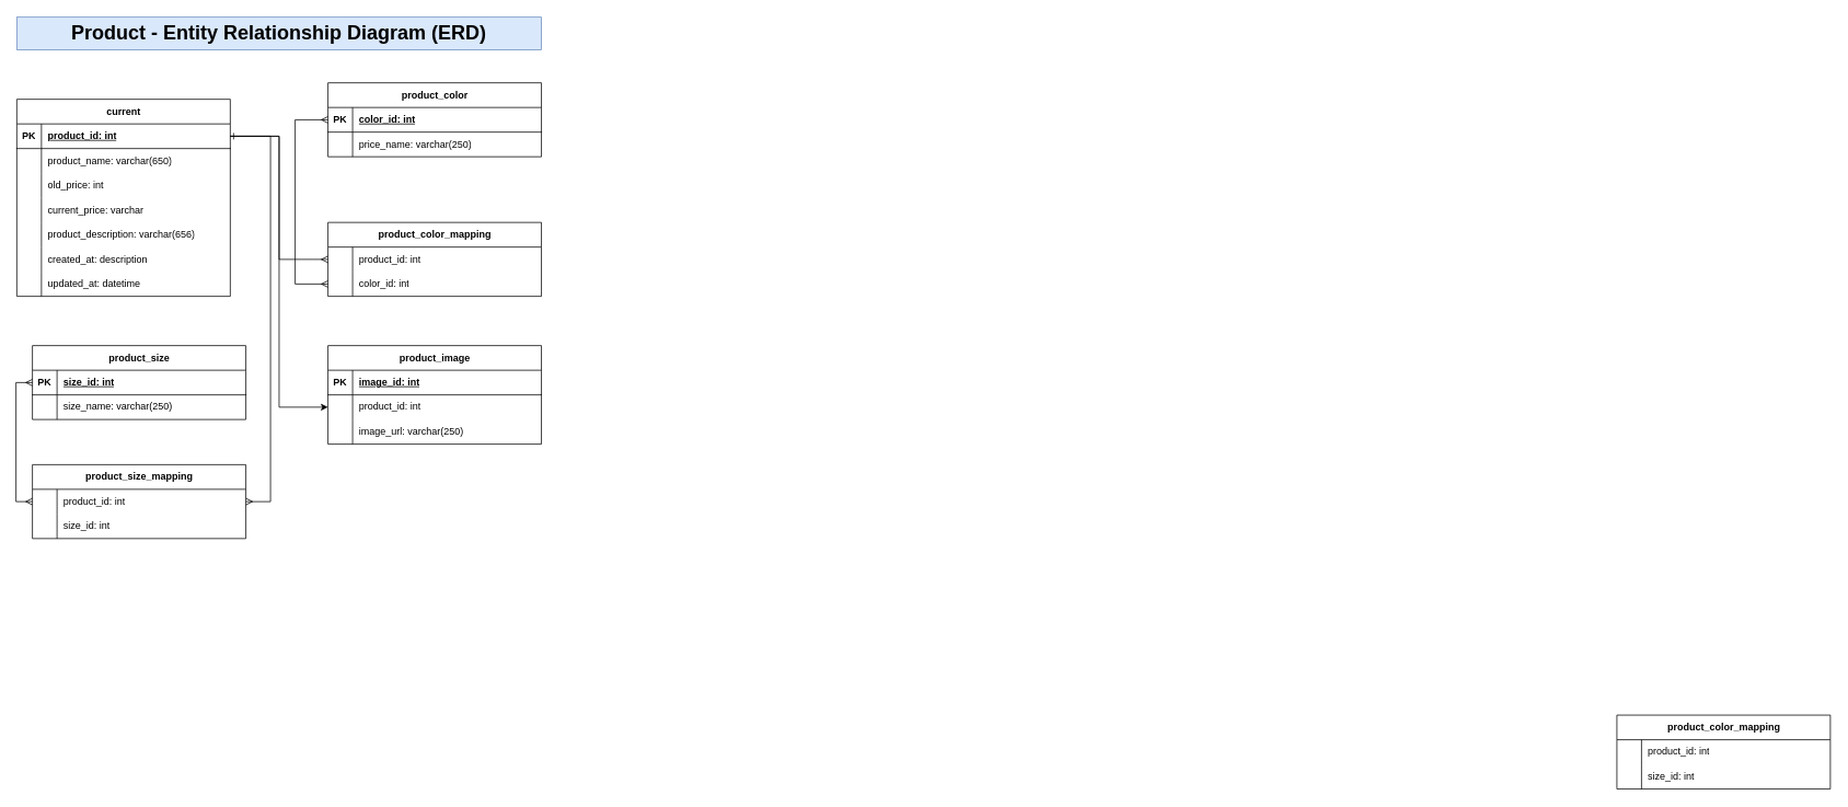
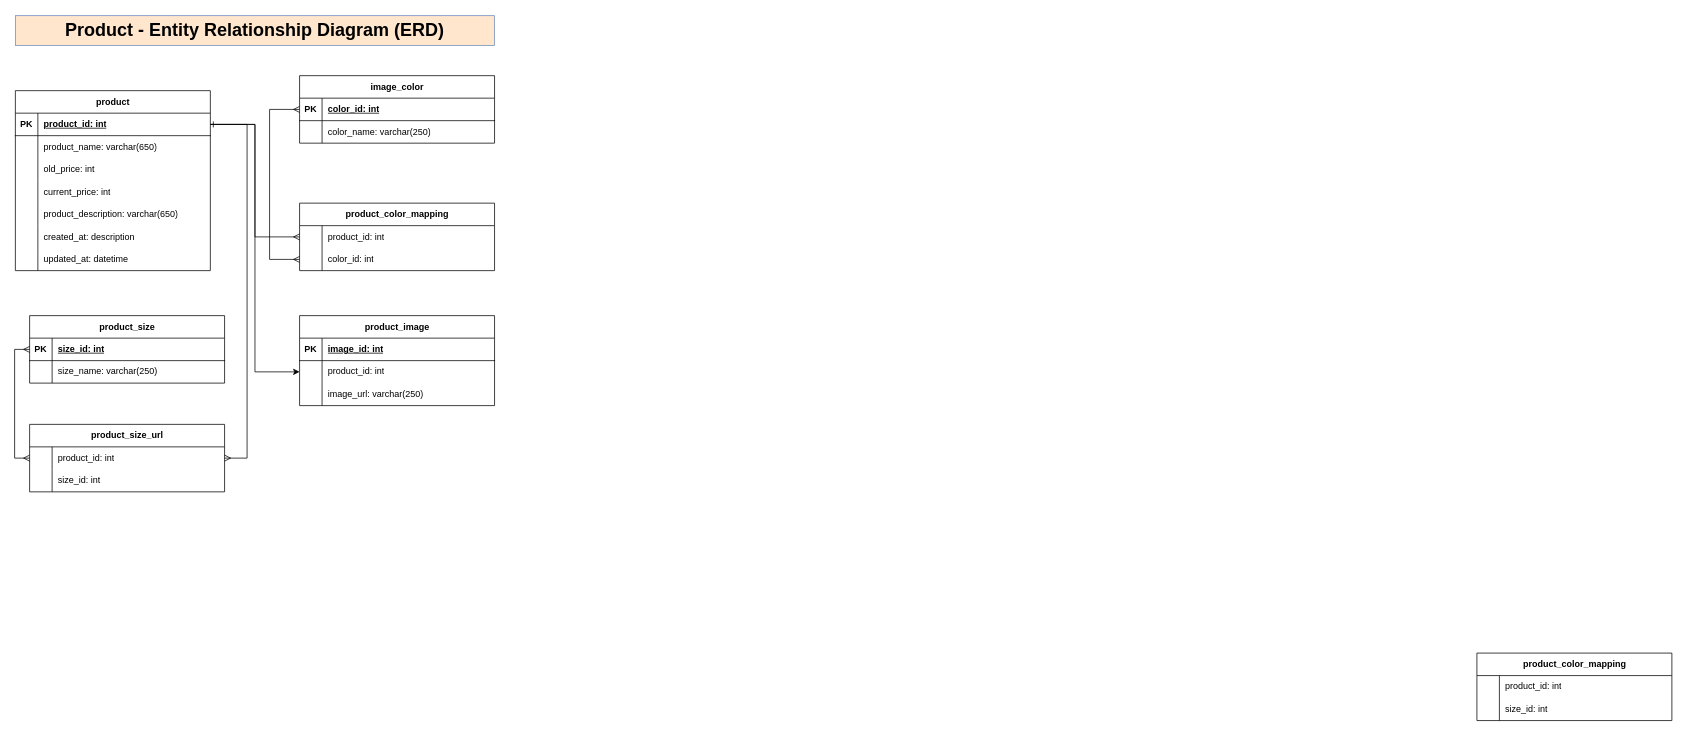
- <mxCell id="75" value="&lt;b&gt;&lt;font style=&quot;font-size: 24px;&quot;&gt;Product - Entity Relationship Diagram (ERD)&lt;/font&gt;&lt;/b&gt;" style="whiteSpace=wrap;html=1;shadow=0;dashed=0;fontSize=10;align=center;fillColor=#dae8fc;strokeColor=#6c8ebf;" vertex="1" parent="1"><mxGeometry x="20" y="20" width="639" height="39.88" as="geometry" /></mxCell>
+ <mxCell id="75" value="&lt;b&gt;&lt;font style=&quot;font-size: 24px;&quot;&gt;Product - Entity Relationship Diagram (ERD)&lt;/font&gt;&lt;/b&gt;" style="whiteSpace=wrap;html=1;shadow=0;dashed=0;fontSize=10;align=center;fillColor=#ffe6cc;strokeColor=#6c8ebf;" vertex="1" parent="1"><mxGeometry x="20" y="20" width="639" height="39.88" as="geometry" /></mxCell>
- <mxCell id="24" value="product_color" style="shape=table;startSize=30;container=1;collapsible=1;childLayout=tableLayout;fixedRows=1;rowLines=0;fontStyle=1;align=center;resizeLast=1;html=1;" vertex="1" parent="1"><mxGeometry x="399" y="100" width="260" height="90" as="geometry" /></mxCell>
+ <mxCell id="24" value="image_color" style="shape=table;startSize=30;container=1;collapsible=1;childLayout=tableLayout;fixedRows=1;rowLines=0;fontStyle=1;align=center;resizeLast=1;html=1;" vertex="1" parent="1"><mxGeometry x="399" y="100" width="260" height="90" as="geometry" /></mxCell>
- <mxCell id="2" value="current" style="shape=table;startSize=30;container=1;collapsible=1;childLayout=tableLayout;fixedRows=1;rowLines=0;fontStyle=1;align=center;resizeLast=1;html=1;" vertex="1" parent="1"><mxGeometry x="20" y="120" width="260" height="240" as="geometry" /></mxCell>
+ <mxCell id="2" value="product" style="shape=table;startSize=30;container=1;collapsible=1;childLayout=tableLayout;fixedRows=1;rowLines=0;fontStyle=1;align=center;resizeLast=1;html=1;" vertex="1" parent="1"><mxGeometry x="20" y="120" width="260" height="240" as="geometry" /></mxCell>
- <mxCell id="30" value="price_name: varchar(250)" style="shape=partialRectangle;connectable=0;fillColor=none;top=0;left=0;bottom=0;right=0;align=left;spacingLeft=6;overflow=hidden;whiteSpace=wrap;html=1;" vertex="1" parent="28"><mxGeometry x="30" width="230" height="30" as="geometry"><mxRectangle width="230" height="30" as="alternateBounds" /></mxGeometry></mxCell>
+ <mxCell id="30" value="color_name: varchar(250)" style="shape=partialRectangle;connectable=0;fillColor=none;top=0;left=0;bottom=0;right=0;align=left;spacingLeft=6;overflow=hidden;whiteSpace=wrap;html=1;" vertex="1" parent="28"><mxGeometry x="30" width="230" height="30" as="geometry"><mxRectangle width="230" height="30" as="alternateBounds" /></mxGeometry></mxCell>
- <mxCell id="14" value="current_price: varchar" style="shape=partialRectangle;connectable=0;fillColor=none;top=0;left=0;bottom=0;right=0;align=left;spacingLeft=6;overflow=hidden;whiteSpace=wrap;html=1;" vertex="1" parent="12"><mxGeometry x="30" width="230" height="30" as="geometry"><mxRectangle width="230" height="30" as="alternateBounds" /></mxGeometry></mxCell>
+ <mxCell id="14" value="current_price: int" style="shape=partialRectangle;connectable=0;fillColor=none;top=0;left=0;bottom=0;right=0;align=left;spacingLeft=6;overflow=hidden;whiteSpace=wrap;html=1;" vertex="1" parent="12"><mxGeometry x="30" width="230" height="30" as="geometry"><mxRectangle width="230" height="30" as="alternateBounds" /></mxGeometry></mxCell>
- <mxCell id="17" value="product_description: varchar(656)" style="shape=partialRectangle;connectable=0;fillColor=none;top=0;left=0;bottom=0;right=0;align=left;spacingLeft=6;overflow=hidden;whiteSpace=wrap;html=1;" vertex="1" parent="15"><mxGeometry x="30" width="230" height="30" as="geometry"><mxRectangle width="230" height="30" as="alternateBounds" /></mxGeometry></mxCell>
+ <mxCell id="17" value="product_description: varchar(650)" style="shape=partialRectangle;connectable=0;fillColor=none;top=0;left=0;bottom=0;right=0;align=left;spacingLeft=6;overflow=hidden;whiteSpace=wrap;html=1;" vertex="1" parent="15"><mxGeometry x="30" width="230" height="30" as="geometry"><mxRectangle width="230" height="30" as="alternateBounds" /></mxGeometry></mxCell>
- <mxCell id="66" value="product_size_mapping" style="shape=table;startSize=30;container=1;collapsible=1;childLayout=tableLayout;fixedRows=1;rowLines=0;fontStyle=1;align=center;resizeLast=1;html=1;" vertex="1" parent="1"><mxGeometry x="39" y="565" width="260" height="90" as="geometry" /></mxCell>
+ <mxCell id="66" value="product_size_url" style="shape=table;startSize=30;container=1;collapsible=1;childLayout=tableLayout;fixedRows=1;rowLines=0;fontStyle=1;align=center;resizeLast=1;html=1;" vertex="1" parent="1"><mxGeometry x="39" y="565" width="260" height="90" as="geometry" /></mxCell>
